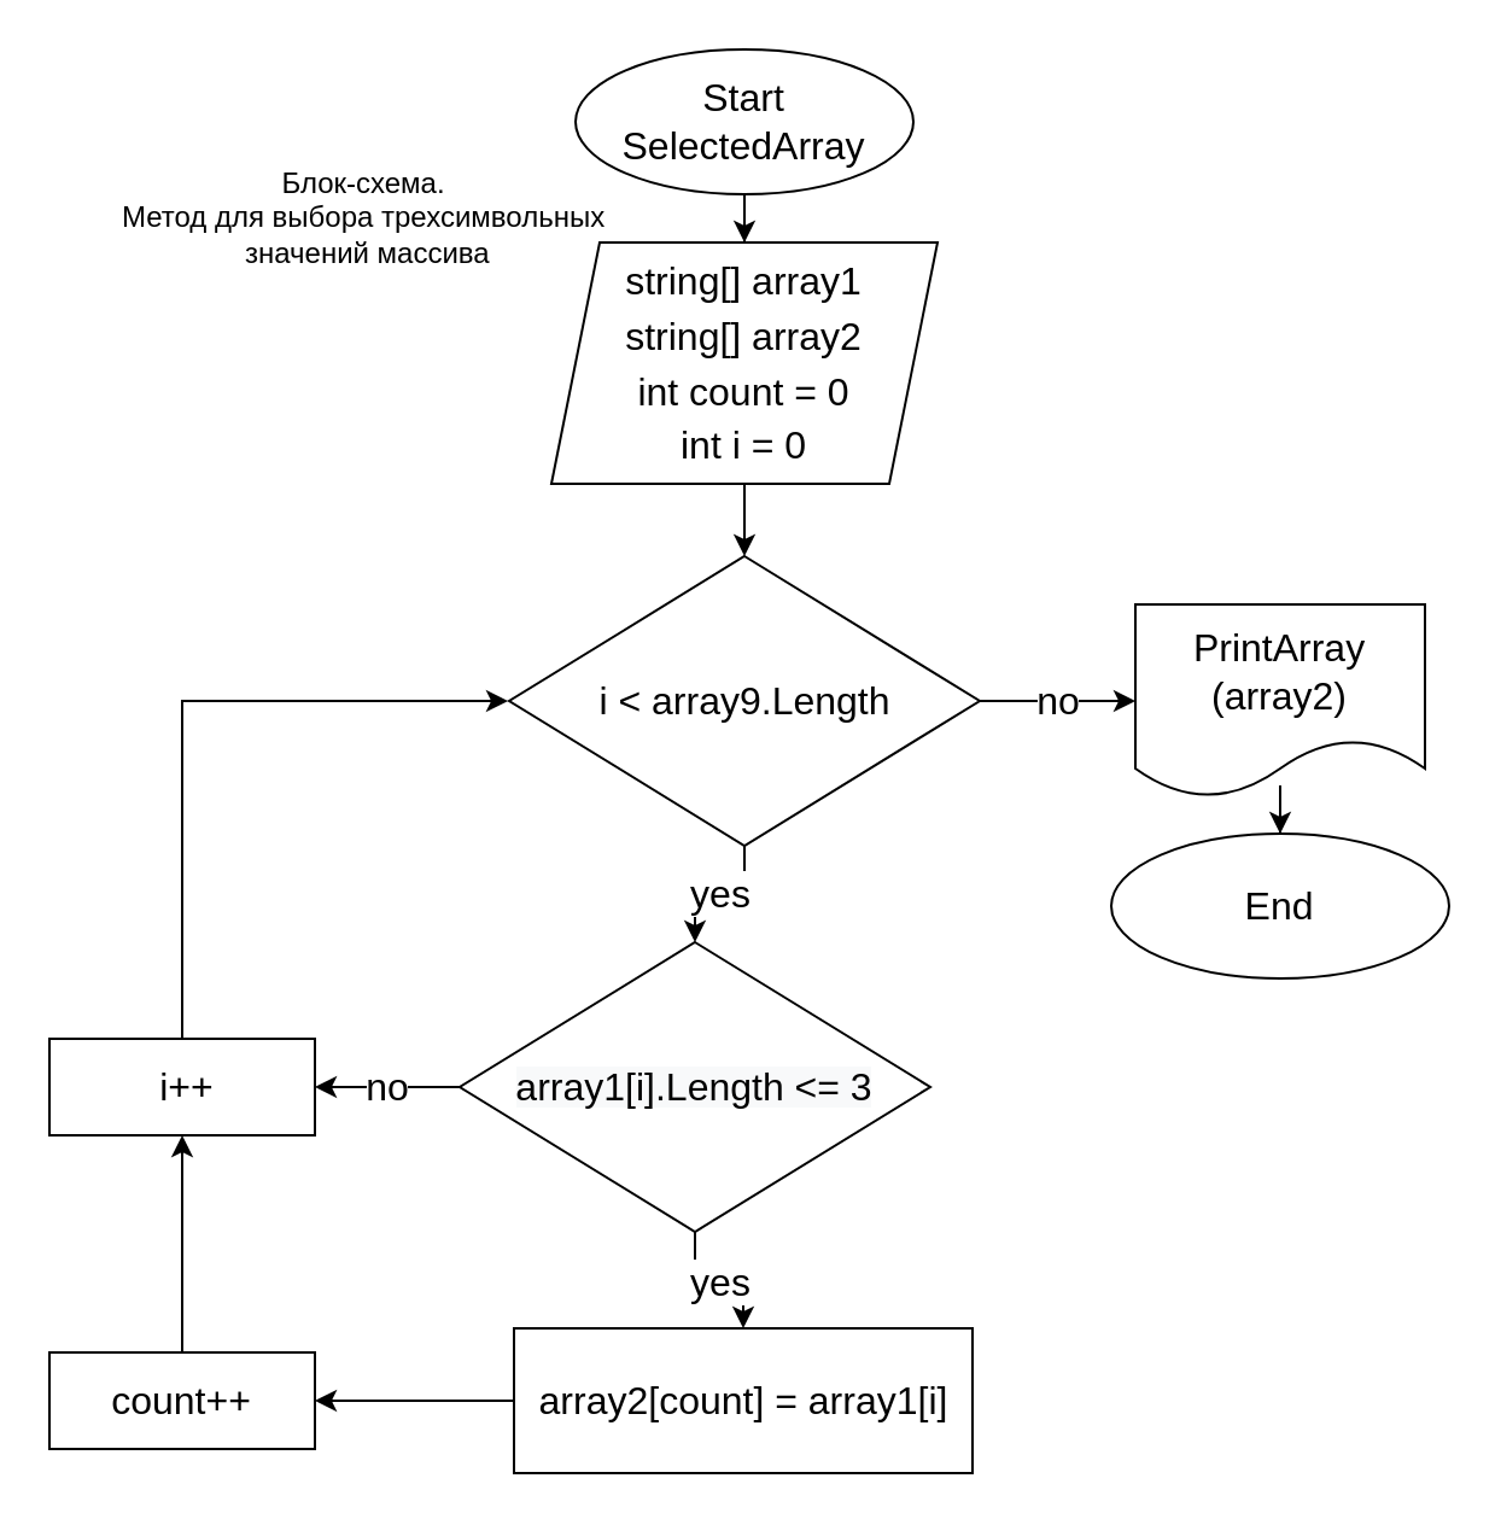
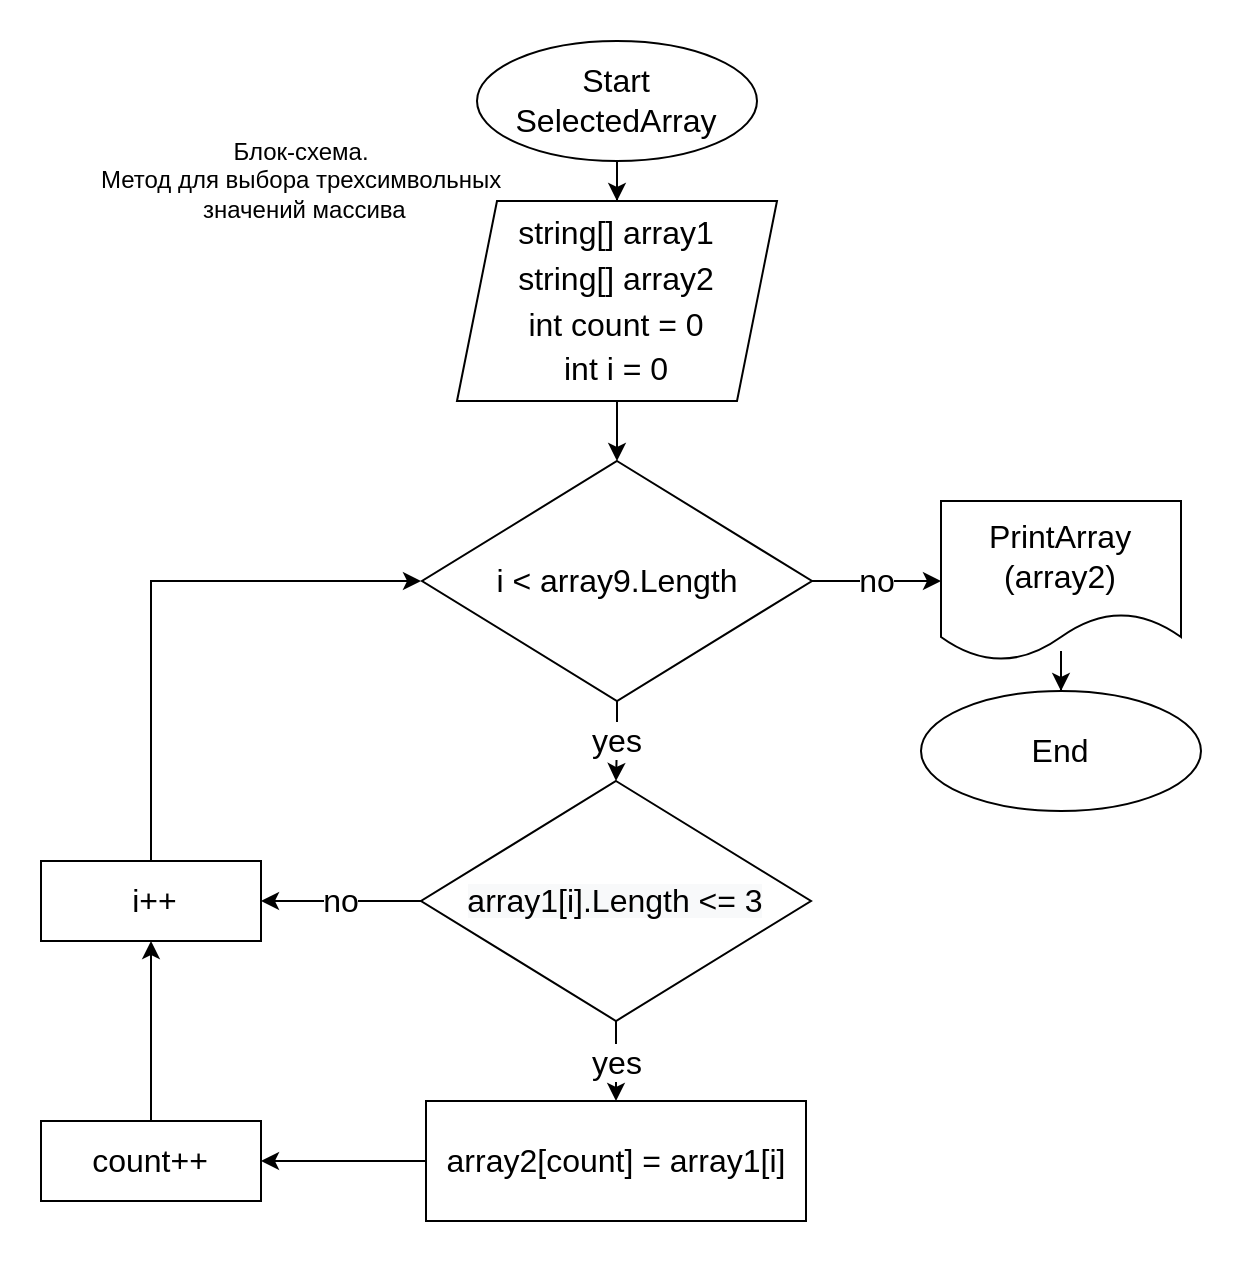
- <mxCell id="12" value="&lt;span style=&quot;color: rgb(0, 0, 0); font-family: Helvetica; font-size: 16px; font-style: normal; font-variant-ligatures: normal; font-variant-caps: normal; font-weight: 400; letter-spacing: normal; orphans: 2; text-align: center; text-indent: 0px; text-transform: none; widows: 2; word-spacing: 0px; -webkit-text-stroke-width: 0px; background-color: rgb(248, 249, 250); text-decoration-thickness: initial; text-decoration-style: initial; text-decoration-color: initial; float: none; display: inline !important;&quot;&gt;array1[i].Length &amp;lt;= 3&lt;/span&gt;" style="rhombus;whiteSpace=wrap;html=1;" vertex="1" parent="1"><mxGeometry x="190" y="390" width="195" height="120" as="geometry" /></mxCell>
+ <mxCell id="12" value="&lt;span style=&quot;color: rgb(0, 0, 0); font-family: Helvetica; font-size: 16px; font-style: normal; font-variant-ligatures: normal; font-variant-caps: normal; font-weight: 400; letter-spacing: normal; orphans: 2; text-align: center; text-indent: 0px; text-transform: none; widows: 2; word-spacing: 0px; -webkit-text-stroke-width: 0px; background-color: rgb(248, 249, 250); text-decoration-thickness: initial; text-decoration-style: initial; text-decoration-color: initial; float: none; display: inline !important;&quot;&gt;array1[i].Length &amp;lt;= 3&lt;/span&gt;" style="rhombus;whiteSpace=wrap;html=1;" vertex="1" parent="1"><mxGeometry x="210" y="390" width="195" height="120" as="geometry" /></mxCell>
